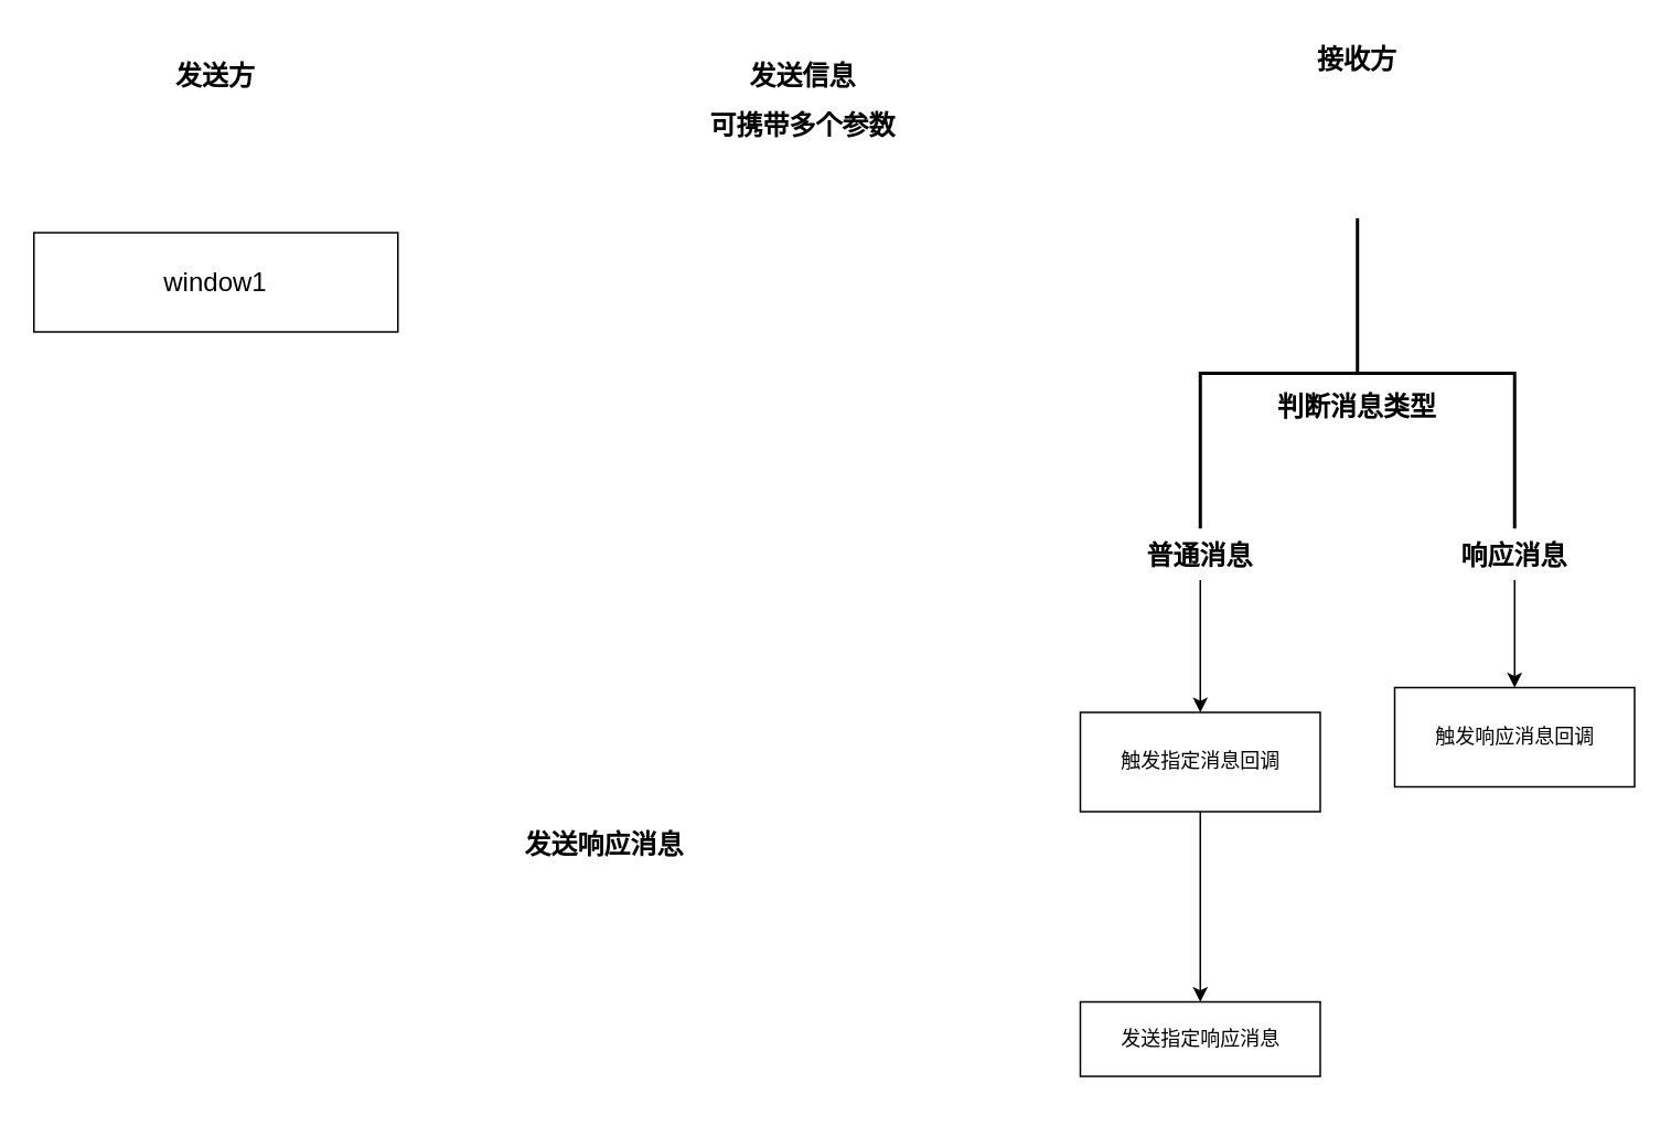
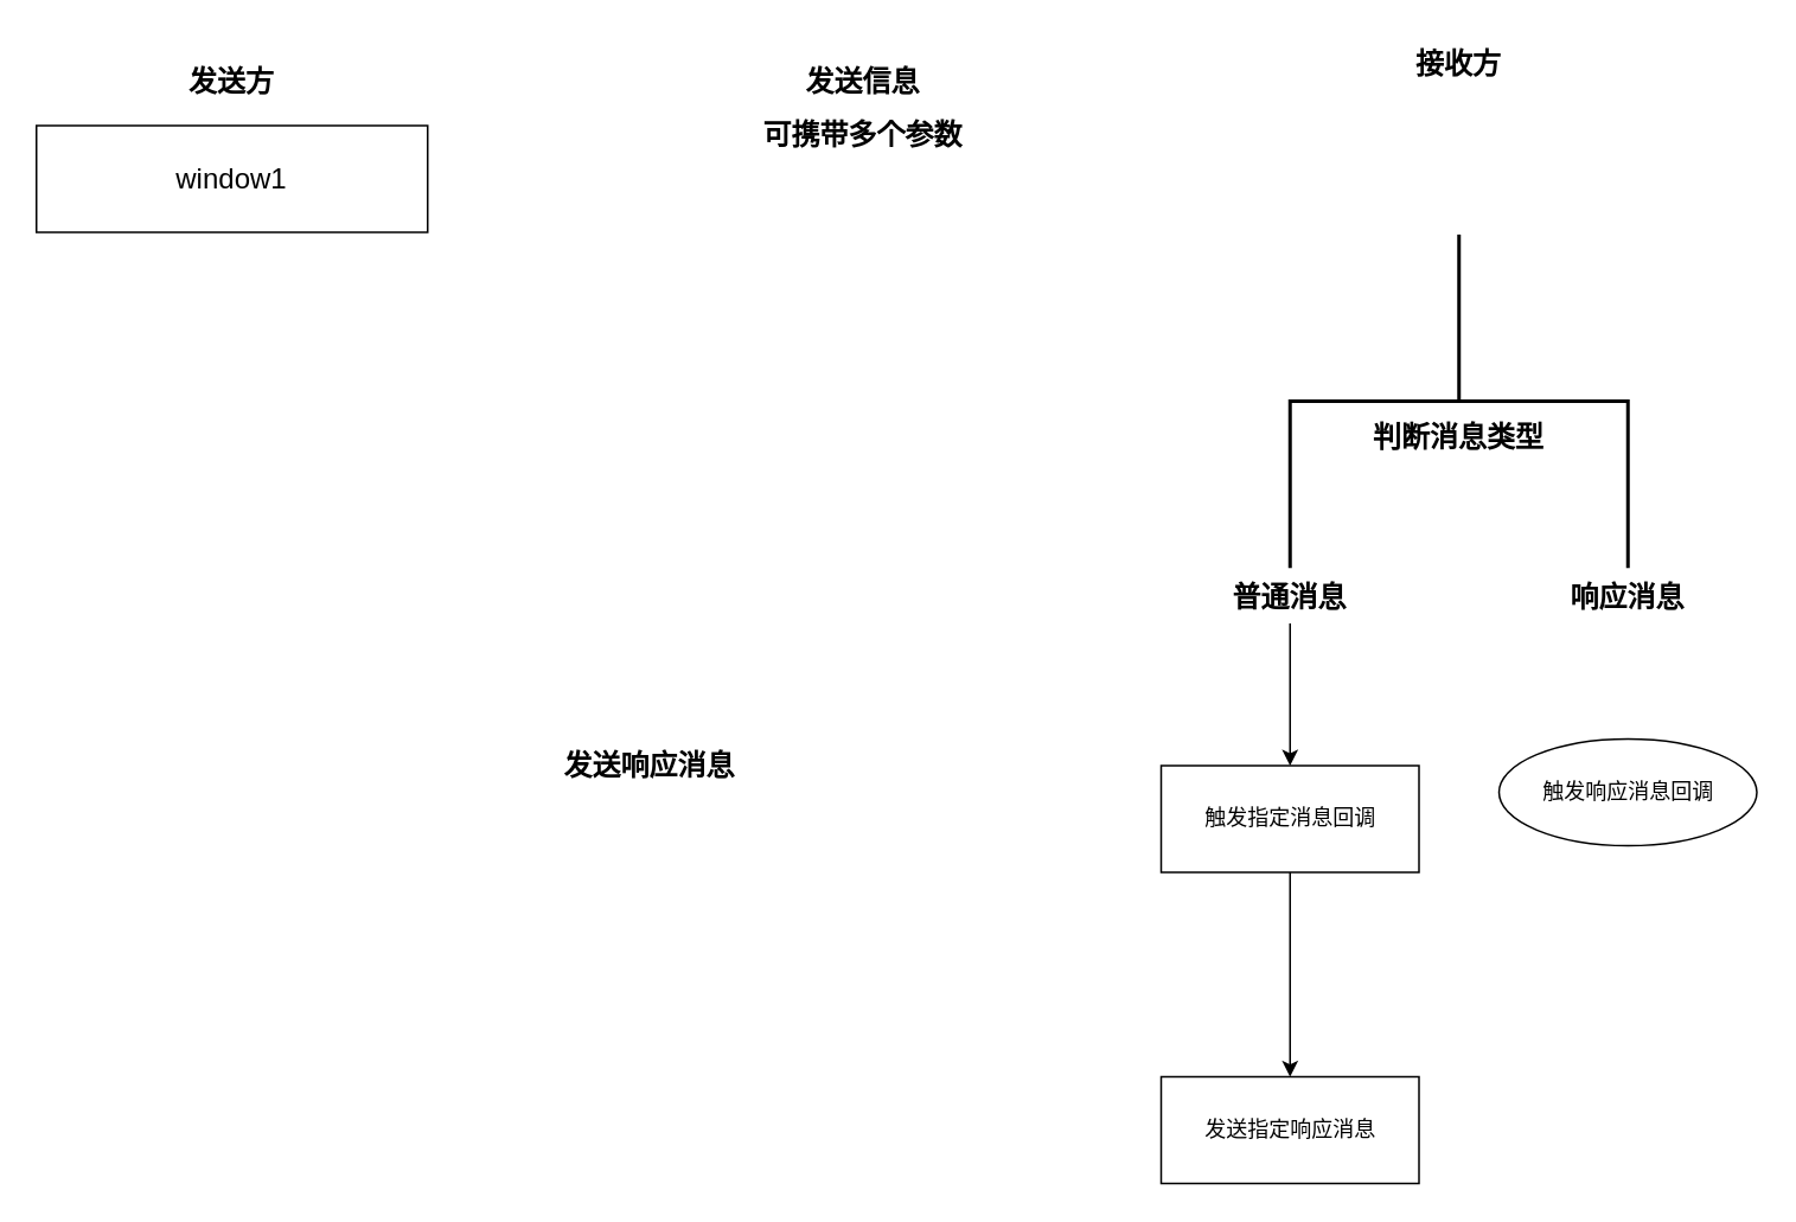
- <mxCell id="2" value="window1" style="rounded=0;whiteSpace=wrap;html=1;fontSize=16;" parent="1" vertex="1"><mxGeometry x="20" y="140" width="220" height="60" as="geometry" /></mxCell>
+ <mxCell id="2" value="window1" style="rounded=0;whiteSpace=wrap;html=1;fontSize=16;" parent="1" vertex="1"><mxGeometry x="20" y="70" width="220" height="60" as="geometry" /></mxCell>
- <mxCell id="9" style="edgeStyle=none;html=1;" parent="1" source="10" target="16" edge="1"><mxGeometry relative="1" as="geometry" /></mxCell>
- <mxCell id="16" value="触发响应消息回调" style="whiteSpace=wrap;html=1;" parent="1" vertex="1"><mxGeometry x="842.5" y="415" width="145" height="60" as="geometry" /></mxCell>
+ <mxCell id="16" value="触发响应消息回调" style="ellipse;whiteSpace=wrap;html=1;" parent="1" vertex="1"><mxGeometry x="842.5" y="415" width="145" height="60" as="geometry" /></mxCell>
- <mxCell id="17" value="发送响应消息" style="text;html=1;align=center;verticalAlign=middle;whiteSpace=wrap;rounded=0;fontSize=16;fontStyle=1" parent="1" vertex="1"><mxGeometry x="310" y="495" width="110" height="30" as="geometry" /></mxCell>
+ <mxCell id="17" value="发送响应消息" style="text;html=1;align=center;verticalAlign=middle;whiteSpace=wrap;rounded=0;fontSize=16;fontStyle=1" parent="1" vertex="1"><mxGeometry x="310" y="415" width="110" height="30" as="geometry" /></mxCell>
- <mxCell id="15" value="发送指定响应消息" style="whiteSpace=wrap;html=1;" parent="1" vertex="1"><mxGeometry x="652.5" y="605" width="145" height="45" as="geometry" /></mxCell>
+ <mxCell id="15" value="发送指定响应消息" style="whiteSpace=wrap;html=1;" parent="1" vertex="1"><mxGeometry x="652.5" y="605" width="145" height="60" as="geometry" /></mxCell>
